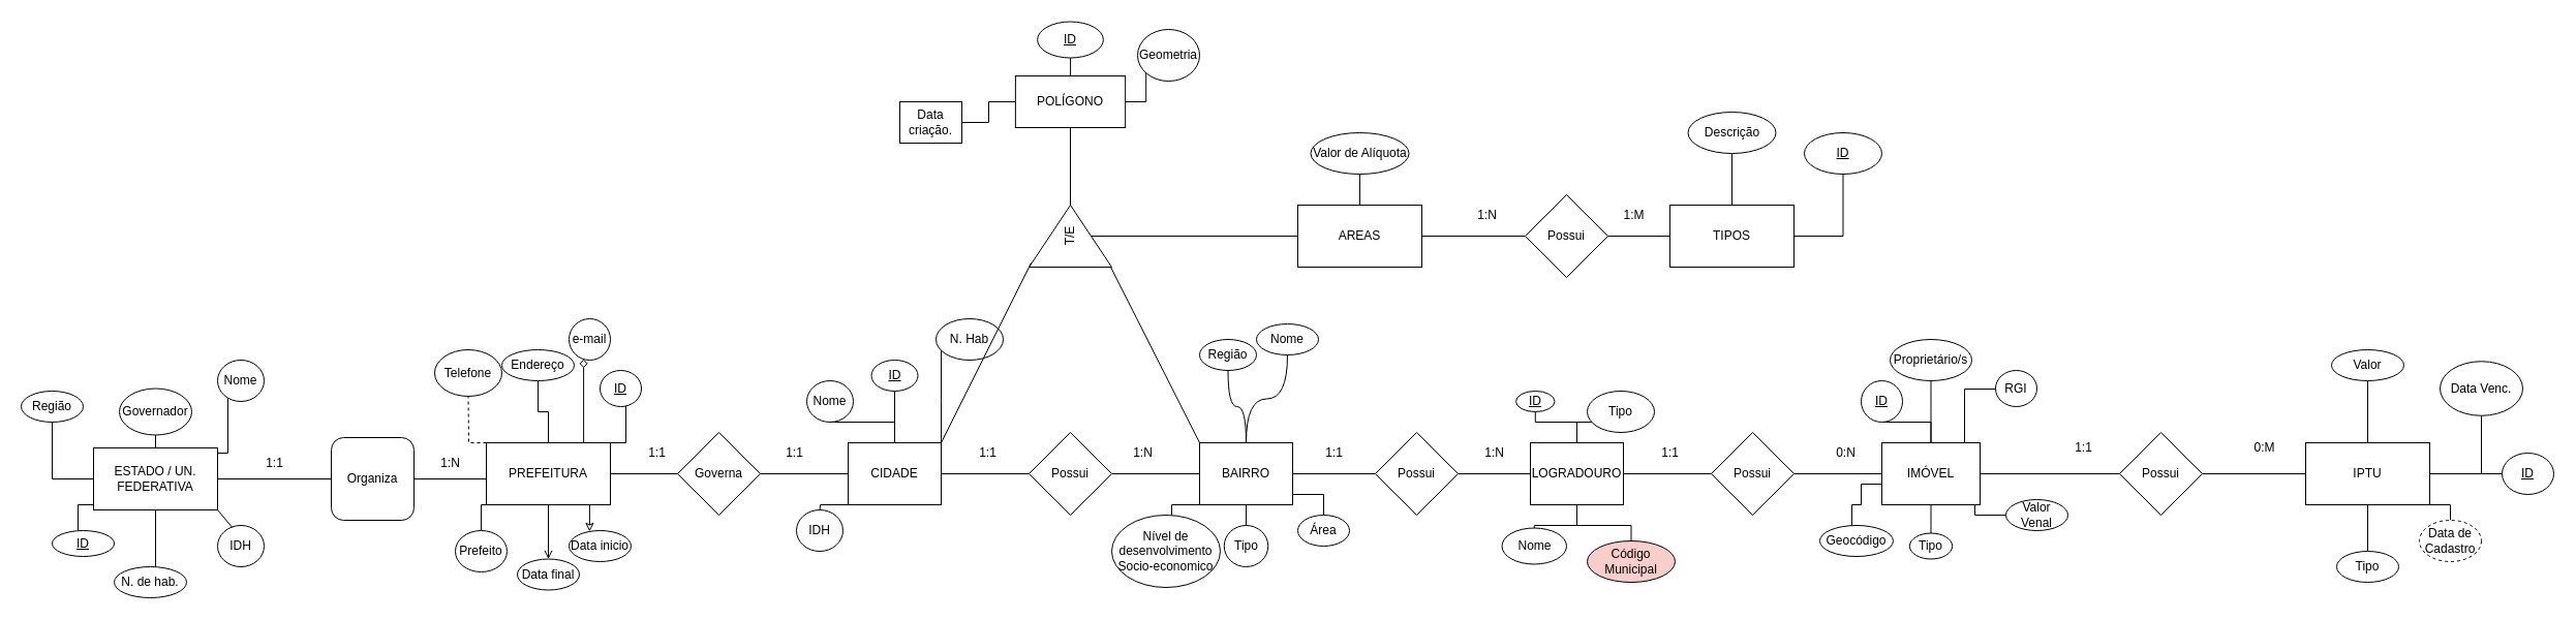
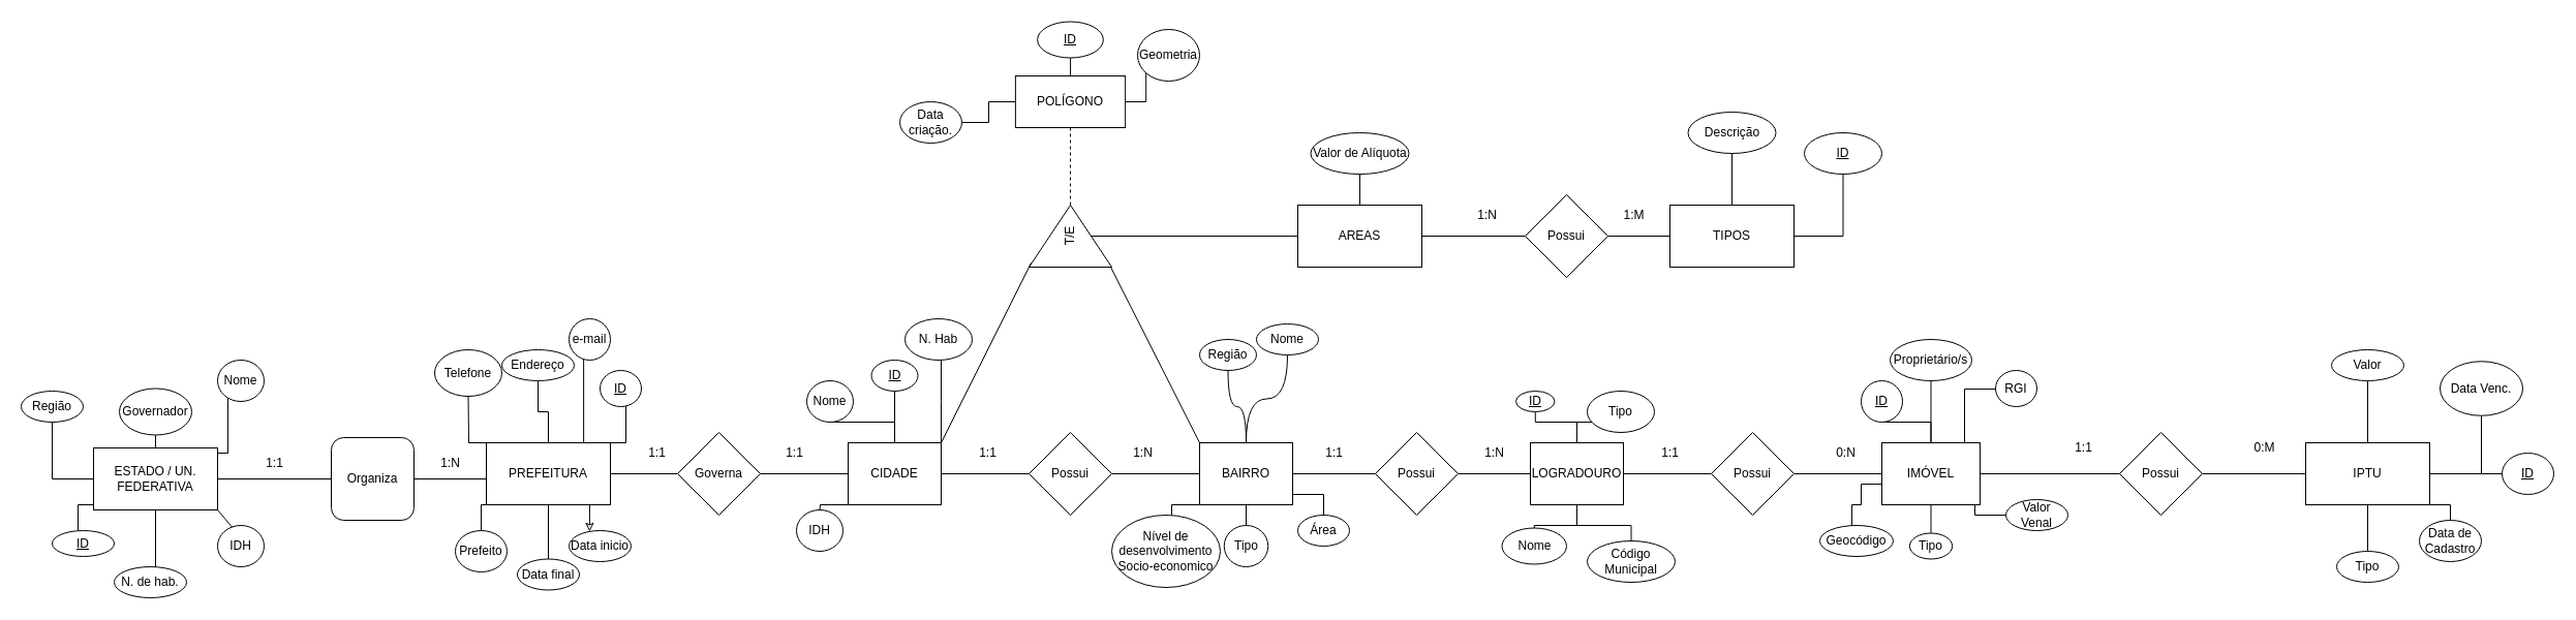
- <mxCell id="81" value="Data criação." style="whiteSpace=wrap;html=1;rounded=0;" parent="1" vertex="1"><mxGeometry x="870" y="98" width="60" height="40" as="geometry" /></mxCell>
+ <mxCell id="81" value="Data criação." style="ellipse;whiteSpace=wrap;html=1;rounded=0;" parent="1" vertex="1"><mxGeometry x="870" y="98" width="60" height="40" as="geometry" /></mxCell>
- <mxCell id="78" value="" style="endArrow=none;html=1;rounded=0;entryX=0.5;entryY=1;entryDx=0;entryDy=0;exitX=1;exitY=0.5;exitDx=0;exitDy=0;" parent="1" source="77" target="73" edge="1"><mxGeometry width="50" height="50" relative="1" as="geometry"><mxPoint x="1040" y="268" as="sourcePoint" /><mxPoint y="218" as="targetPoint" x="1090" /><Array as="points" /></mxGeometry></mxCell>
+ <mxCell id="78" value="" style="endArrow=none;html=1;rounded=0;entryX=0.5;entryY=1;entryDx=0;entryDy=0;exitX=1;exitY=0.5;exitDx=0;exitDy=0;dashed=1;" parent="1" source="77" target="73" edge="1"><mxGeometry width="50" height="50" relative="1" as="geometry"><mxPoint x="1040" y="268" as="sourcePoint" /><mxPoint y="218" as="targetPoint" x="1090" /><Array as="points" /></mxGeometry></mxCell>
- <mxCell id="63" value="N. Hab" style="ellipse;whiteSpace=wrap;html=1;rounded=0;" parent="1" vertex="1"><mxGeometry x="905" y="308" width="65" height="40" as="geometry" /></mxCell>
+ <mxCell id="63" value="N. Hab" style="ellipse;whiteSpace=wrap;html=1;rounded=0;" parent="1" vertex="1"><mxGeometry x="875" y="308" width="65" height="40" as="geometry" /></mxCell>
- <mxCell id="110" value="" style="edgeStyle=orthogonalEdgeStyle;rounded=0;orthogonalLoop=1;jettySize=auto;html=1;endArrow=diamond;endFill=0;" parent="1" source="114" target="121" edge="1"><mxGeometry relative="1" as="geometry"><Array as="points"><mxPoint x="560" y="428" /><mxPoint x="560" y="428" /></Array></mxGeometry></mxCell>
+ <mxCell id="110" value="" style="edgeStyle=orthogonalEdgeStyle;rounded=0;orthogonalLoop=1;jettySize=auto;html=1;endArrow=none;endFill=0;" parent="1" source="114" target="121" edge="1"><mxGeometry relative="1" as="geometry"><Array as="points"><mxPoint x="560" y="428" /><mxPoint x="560" y="428" /></Array></mxGeometry></mxCell>
- <mxCell id="109" value="" style="edgeStyle=orthogonalEdgeStyle;rounded=0;orthogonalLoop=1;jettySize=auto;html=1;endArrow=none;endFill=0;dashed=1;" parent="1" source="114" target="120" edge="1"><mxGeometry relative="1" as="geometry"><Array as="points"><mxPoint x="453" y="428" /></Array></mxGeometry></mxCell>
+ <mxCell id="109" value="" style="edgeStyle=orthogonalEdgeStyle;rounded=0;orthogonalLoop=1;jettySize=auto;html=1;endArrow=none;endFill=0;" parent="1" source="114" target="120" edge="1"><mxGeometry relative="1" as="geometry"><Array as="points"><mxPoint x="453" y="428" /></Array></mxGeometry></mxCell>
- <mxCell id="99" value="Data de Cadastro" style="ellipse;whiteSpace=wrap;html=1;rounded=0;dashed=1;" parent="1" vertex="1"><mxGeometry x="2340" y="503" width="60" height="40" as="geometry" /></mxCell>
+ <mxCell id="99" value="Data de Cadastro" style="ellipse;whiteSpace=wrap;html=1;rounded=0;" parent="1" vertex="1"><mxGeometry x="2340" y="503" width="60" height="40" as="geometry" /></mxCell>
- <mxCell id="113" value="" style="edgeStyle=orthogonalEdgeStyle;rounded=0;orthogonalLoop=1;jettySize=auto;html=1;startArrow=none;startFill=0;endArrow=open;endFill=0;" edge="1" parent="1" source="114" target="124"><mxGeometry relative="1" as="geometry" /></mxCell>
+ <mxCell id="113" value="" style="edgeStyle=orthogonalEdgeStyle;rounded=0;orthogonalLoop=1;jettySize=auto;html=1;startArrow=none;startFill=0;endArrow=none;endFill=0;" edge="1" parent="1" source="114" target="124"><mxGeometry relative="1" as="geometry" /></mxCell>
- <mxCell id="87" value="Código Municipal" style="ellipse;whiteSpace=wrap;html=1;rounded=0;fillColor=#f8cecc;" parent="1" vertex="1"><mxGeometry x="1535" y="523" width="85" height="40" as="geometry" /></mxCell>
+ <mxCell id="87" value="Código Municipal" style="ellipse;whiteSpace=wrap;html=1;rounded=0;" parent="1" vertex="1"><mxGeometry x="1535" y="523" width="85" height="40" as="geometry" /></mxCell>
